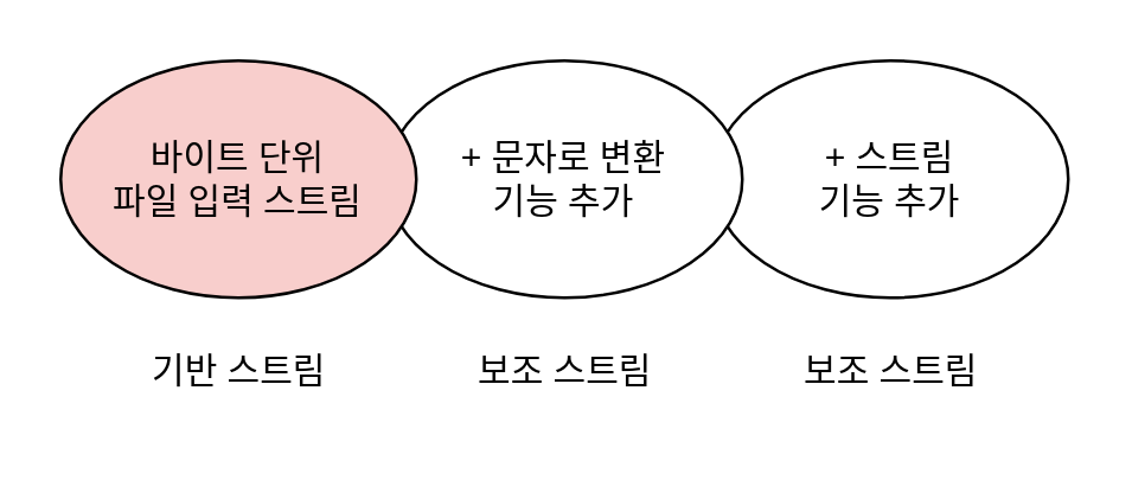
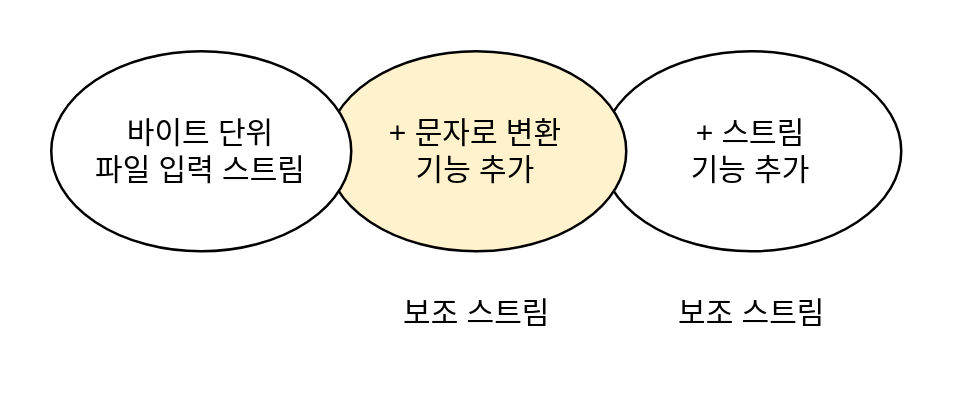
- <mxCell id="4" value="바이트 단위&lt;br&gt;파일 입력 스트림" style="ellipse;whiteSpace=wrap;html=1;fillColor=#f8cecc;" vertex="1" parent="1"><mxGeometry x="20" y="20" width="120" height="80" as="geometry" /></mxCell>
+ <mxCell id="4" value="바이트 단위&lt;br&gt;파일 입력 스트림" style="ellipse;whiteSpace=wrap;html=1;" vertex="1" parent="1"><mxGeometry x="20" y="20" width="120" height="80" as="geometry" /></mxCell>
- <mxCell id="3" value="+ 문자로 변환&lt;br&gt;기능 추가" style="ellipse;whiteSpace=wrap;html=1;" vertex="1" parent="1"><mxGeometry x="130" y="20" width="120" height="80" as="geometry" /></mxCell>
+ <mxCell id="3" value="+ 문자로 변환&lt;br&gt;기능 추가" style="ellipse;whiteSpace=wrap;html=1;fillColor=#fff2cc;" vertex="1" parent="1"><mxGeometry x="130" y="20" width="120" height="80" as="geometry" /></mxCell>
- <mxCell id="5" value="기반 스트림" style="text;html=1;strokeColor=none;fillColor=none;align=center;verticalAlign=middle;whiteSpace=wrap;rounded=0;" vertex="1" parent="1"><mxGeometry x="32.5" y="110" width="95" height="30" as="geometry" /></mxCell>
